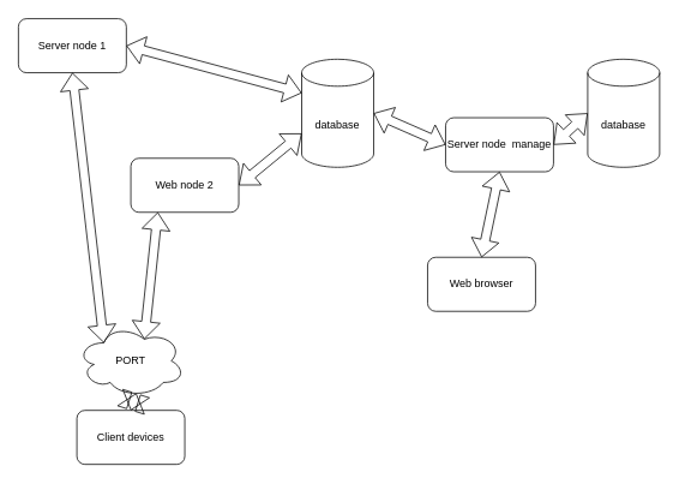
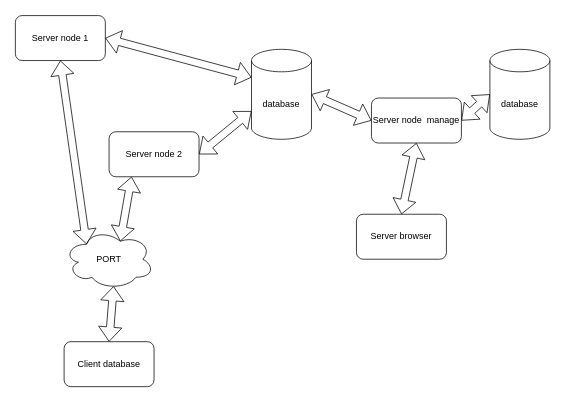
- <mxCell id="4" value="Web node 2" style="rounded=1;whiteSpace=wrap;html=1;" vertex="1" parent="1"><mxGeometry x="145" y="175" width="120" height="60" as="geometry" /></mxCell>
+ <mxCell id="4" value="Server node 2" style="rounded=1;whiteSpace=wrap;html=1;" vertex="1" parent="1"><mxGeometry x="145" y="175" width="120" height="60" as="geometry" /></mxCell>
- <mxCell id="16" value="Web browser" style="rounded=1;whiteSpace=wrap;html=1;" vertex="1" parent="1"><mxGeometry x="475" y="285" width="120" height="60" as="geometry" /></mxCell>
+ <mxCell id="16" value="Server browser" style="rounded=1;whiteSpace=wrap;html=1;" vertex="1" parent="1"><mxGeometry x="475" y="285" width="120" height="60" as="geometry" /></mxCell>
- <mxCell id="11" value="PORT" style="ellipse;shape=cloud;whiteSpace=wrap;html=1;" vertex="1" parent="1"><mxGeometry x="85" y="360" width="120" height="80" as="geometry" /></mxCell>
+ <mxCell id="11" value="PORT" style="ellipse;shape=cloud;whiteSpace=wrap;html=1;" vertex="1" parent="1"><mxGeometry x="85" y="305" width="120" height="80" as="geometry" /></mxCell>
- <mxCell id="14" value="Client devices" style="rounded=1;whiteSpace=wrap;html=1;" vertex="1" parent="1"><mxGeometry x="85" y="455" width="120" height="60" as="geometry" /></mxCell>
+ <mxCell id="14" value="Client database" style="rounded=1;whiteSpace=wrap;html=1;" vertex="1" parent="1"><mxGeometry x="85" y="455" width="120" height="60" as="geometry" /></mxCell>
